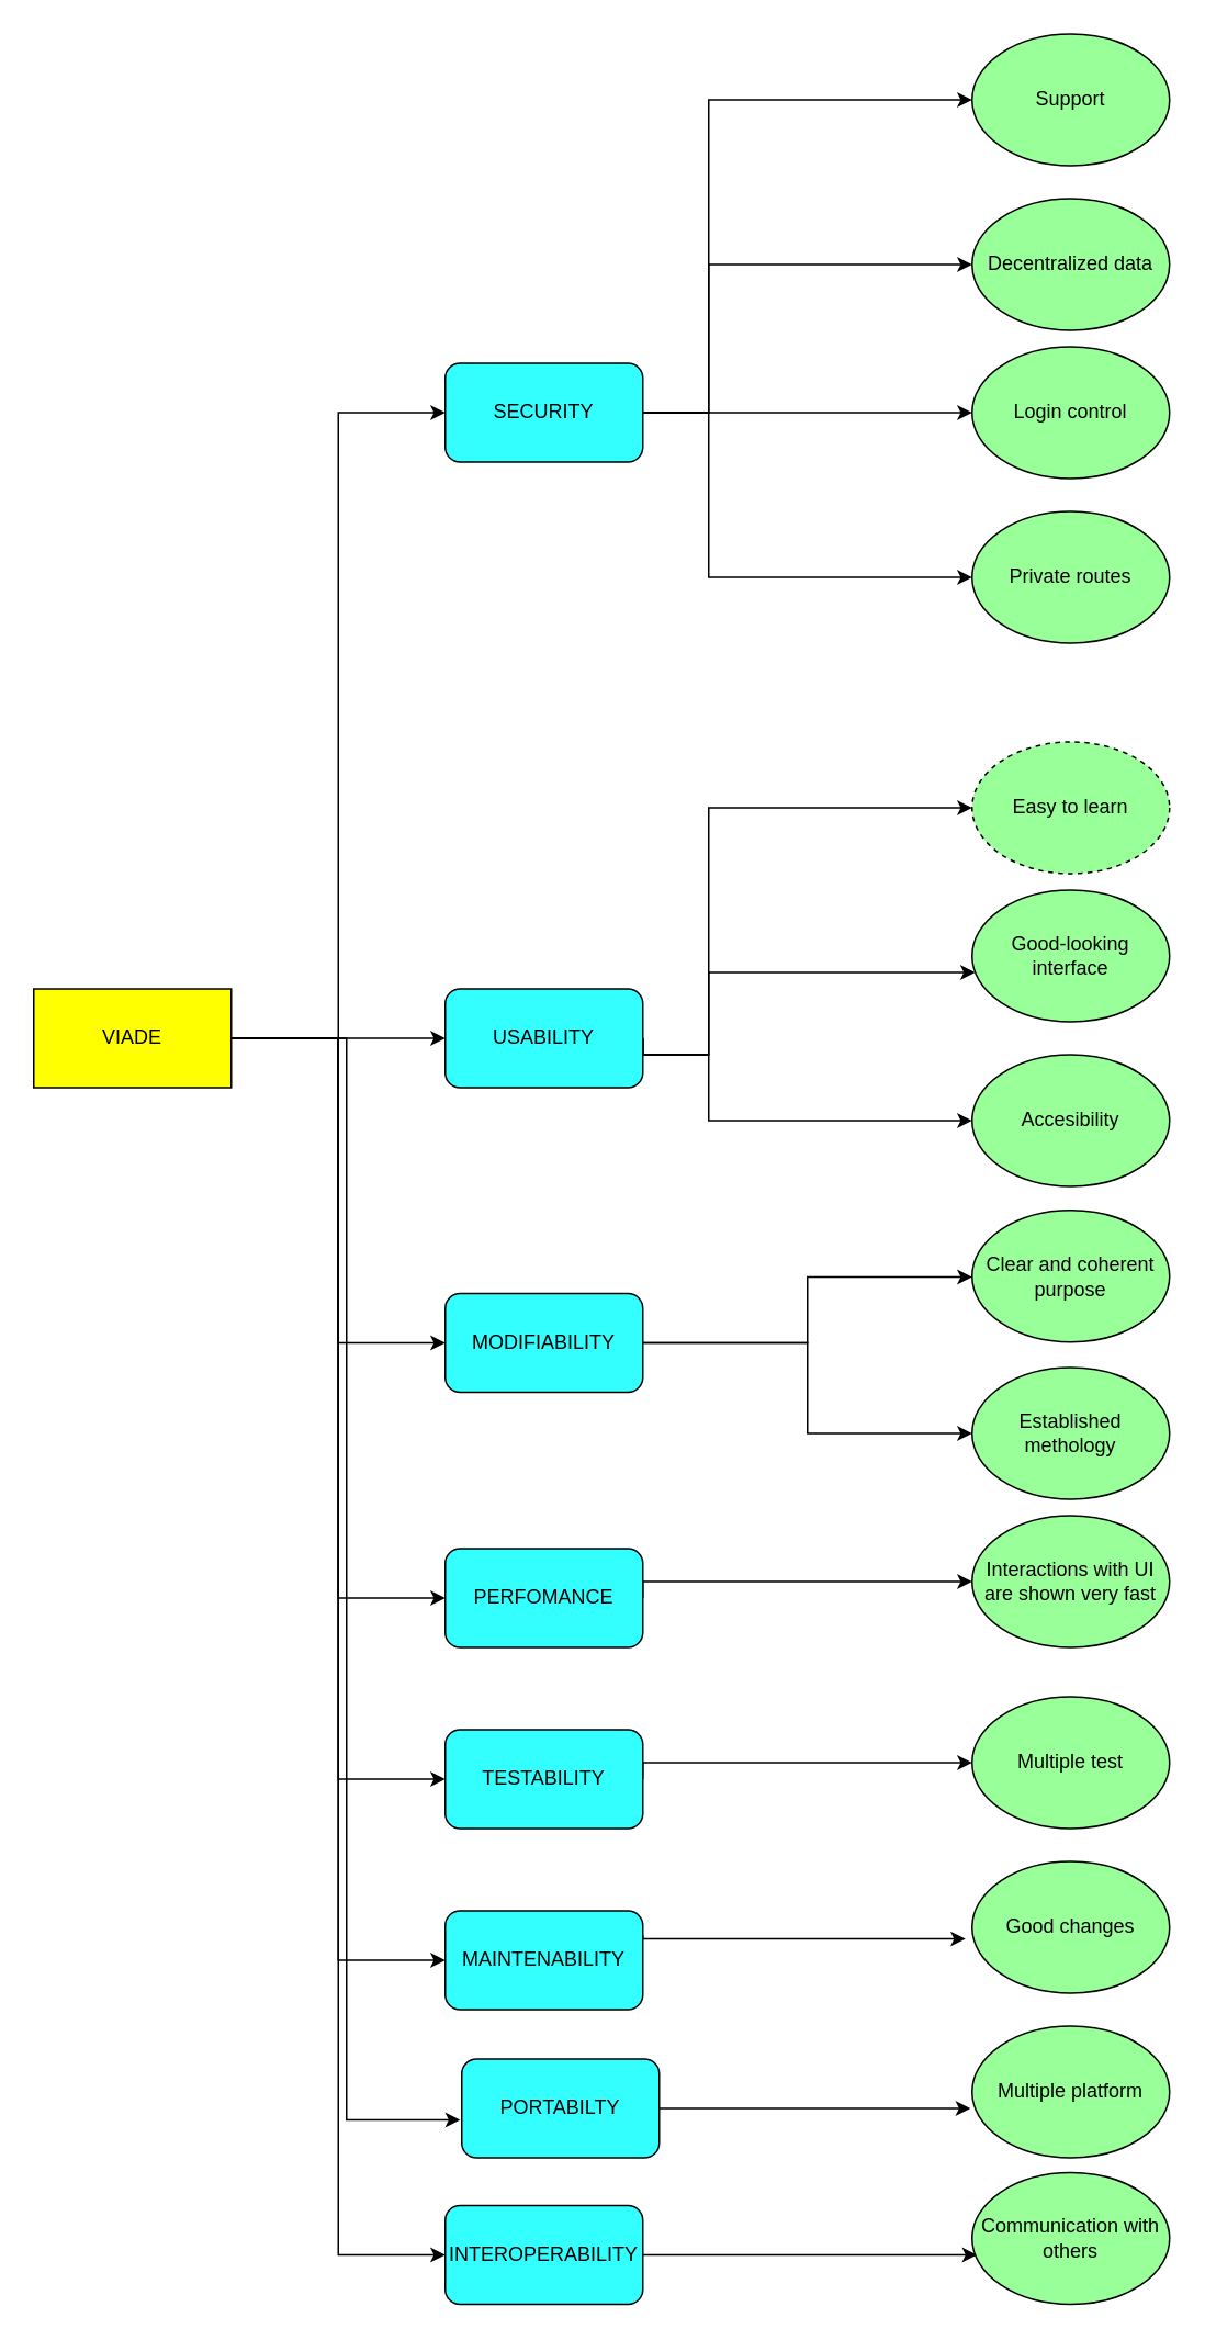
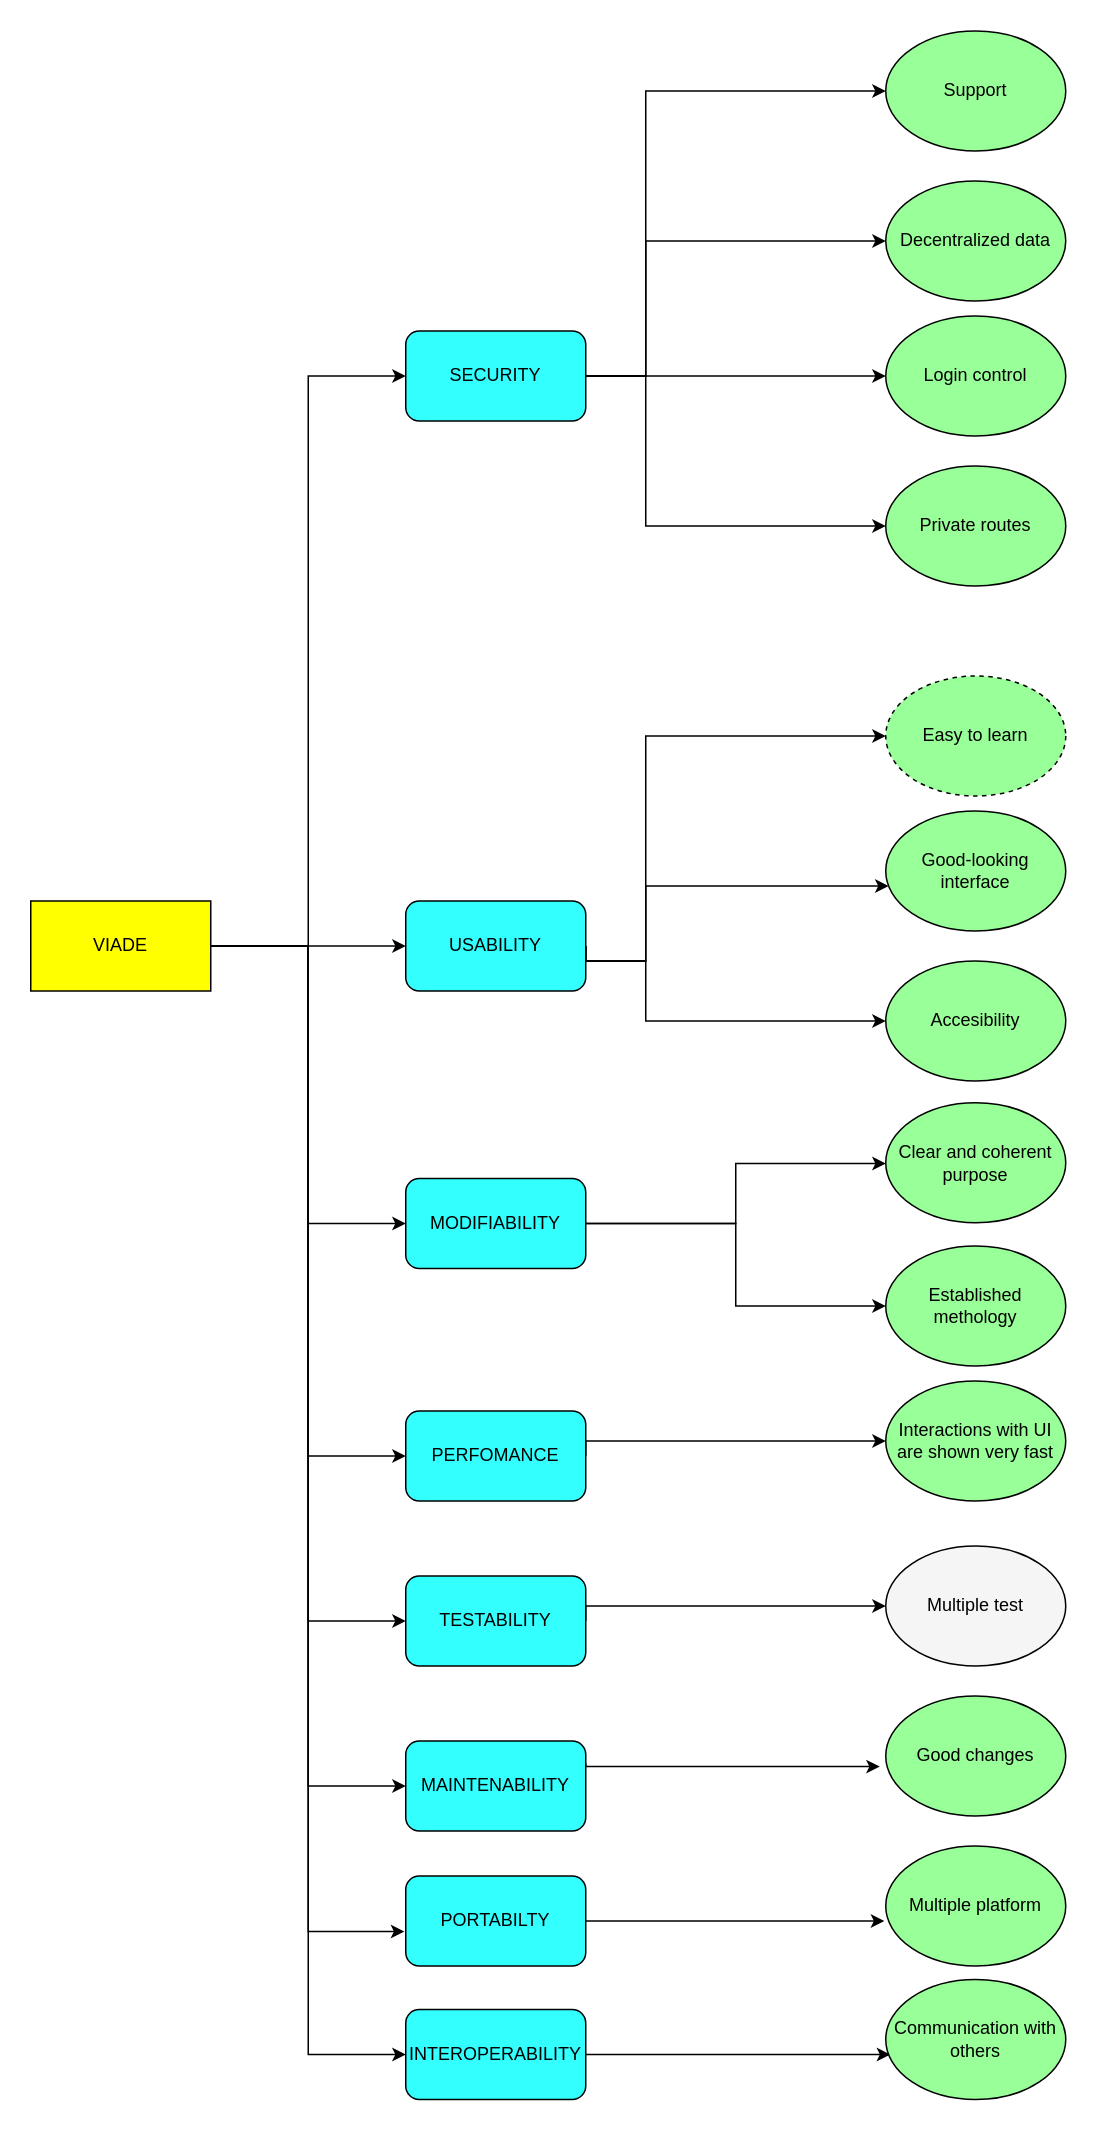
- <mxCell id="43" value="Multiple test" style="ellipse;whiteSpace=wrap;html=1;fillColor=#99FF99;" vertex="1" parent="1"><mxGeometry x="590" y="1030" width="120" height="80" as="geometry" /></mxCell>
+ <mxCell id="43" value="Multiple test" style="ellipse;whiteSpace=wrap;html=1;fillColor=#f5f5f5;" vertex="1" parent="1"><mxGeometry x="590" y="1030" width="120" height="80" as="geometry" /></mxCell>
- <mxCell id="26" value="PORTABILTY" style="rounded=1;whiteSpace=wrap;html=1;fillColor=#33FFFF;" vertex="1" parent="1"><mxGeometry x="280" y="1250" width="120" height="60" as="geometry" /></mxCell>
+ <mxCell id="26" value="PORTABILTY" style="rounded=1;whiteSpace=wrap;html=1;fillColor=#33FFFF;" vertex="1" parent="1"><mxGeometry x="270" y="1250" width="120" height="60" as="geometry" /></mxCell>
